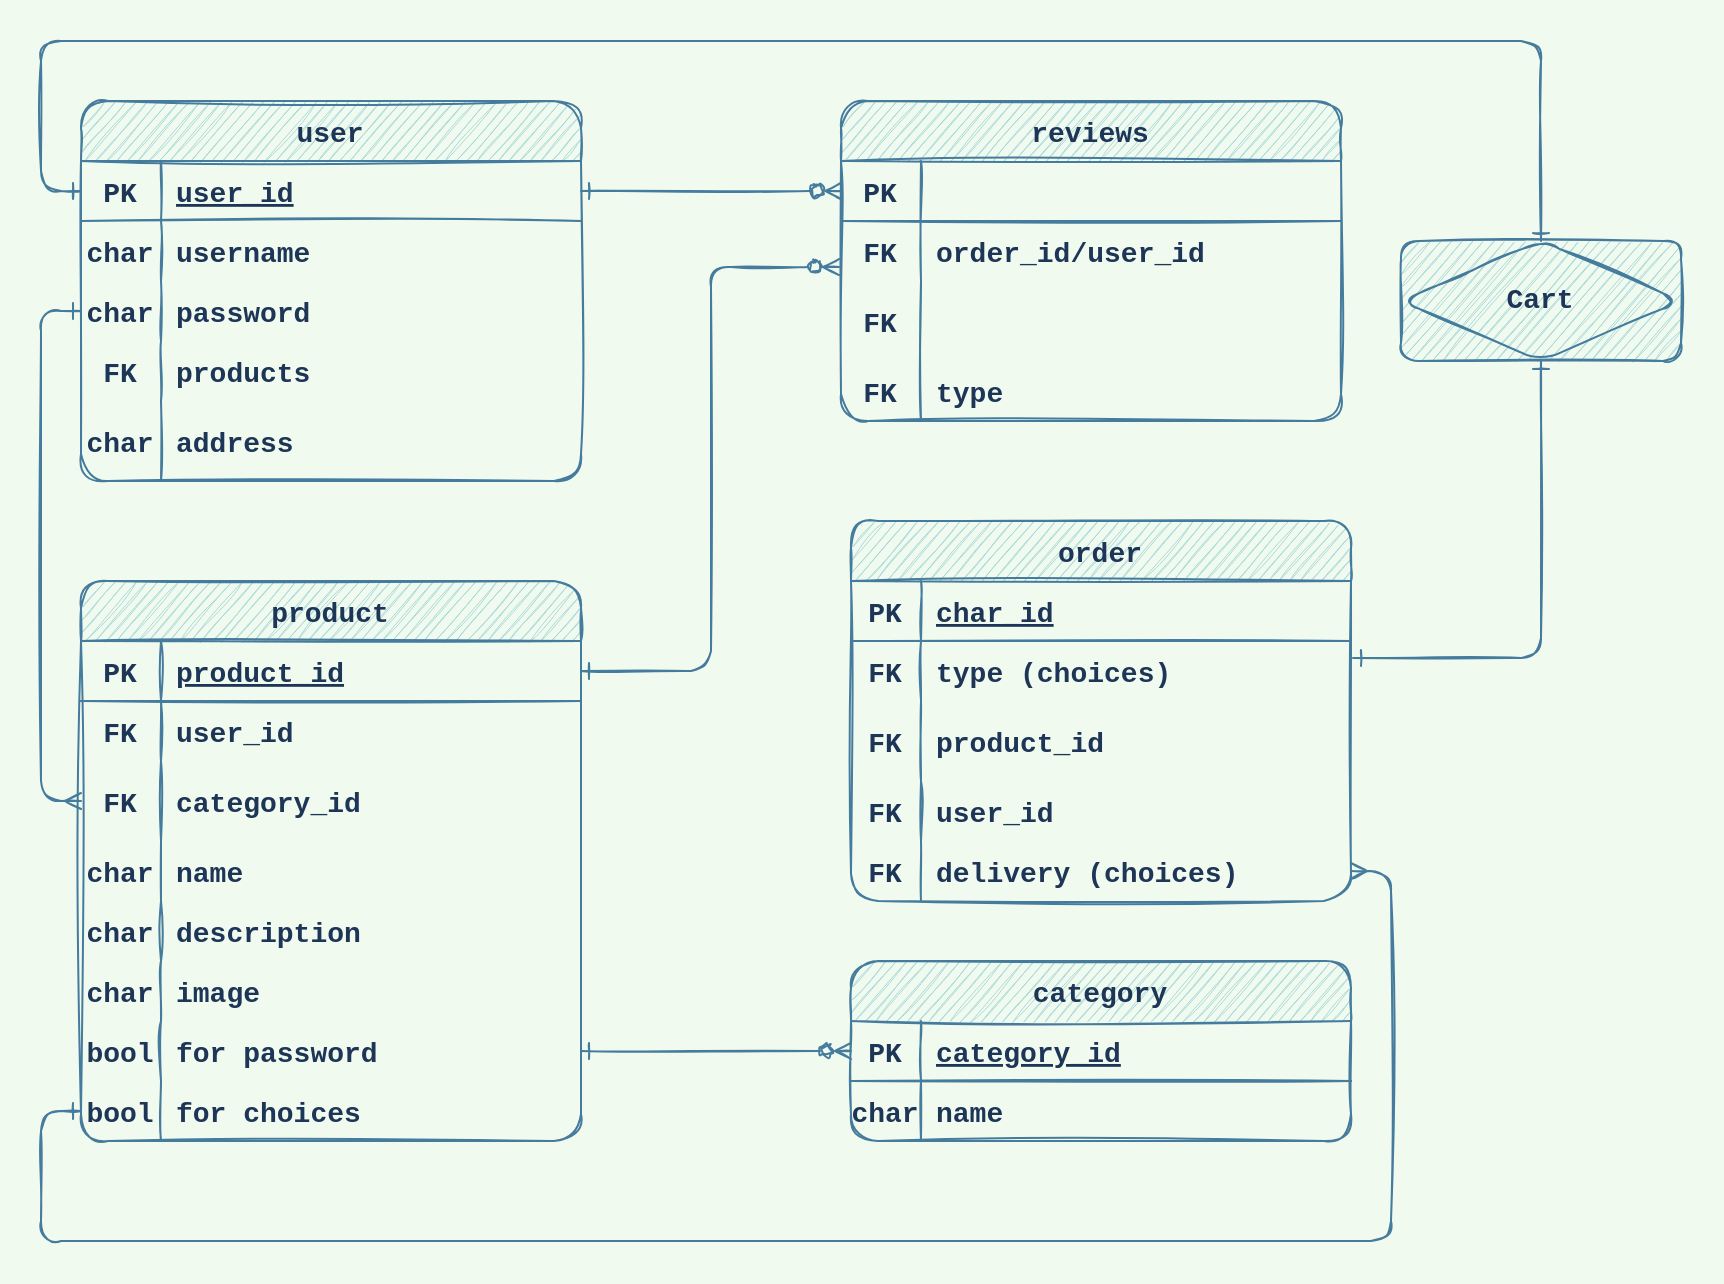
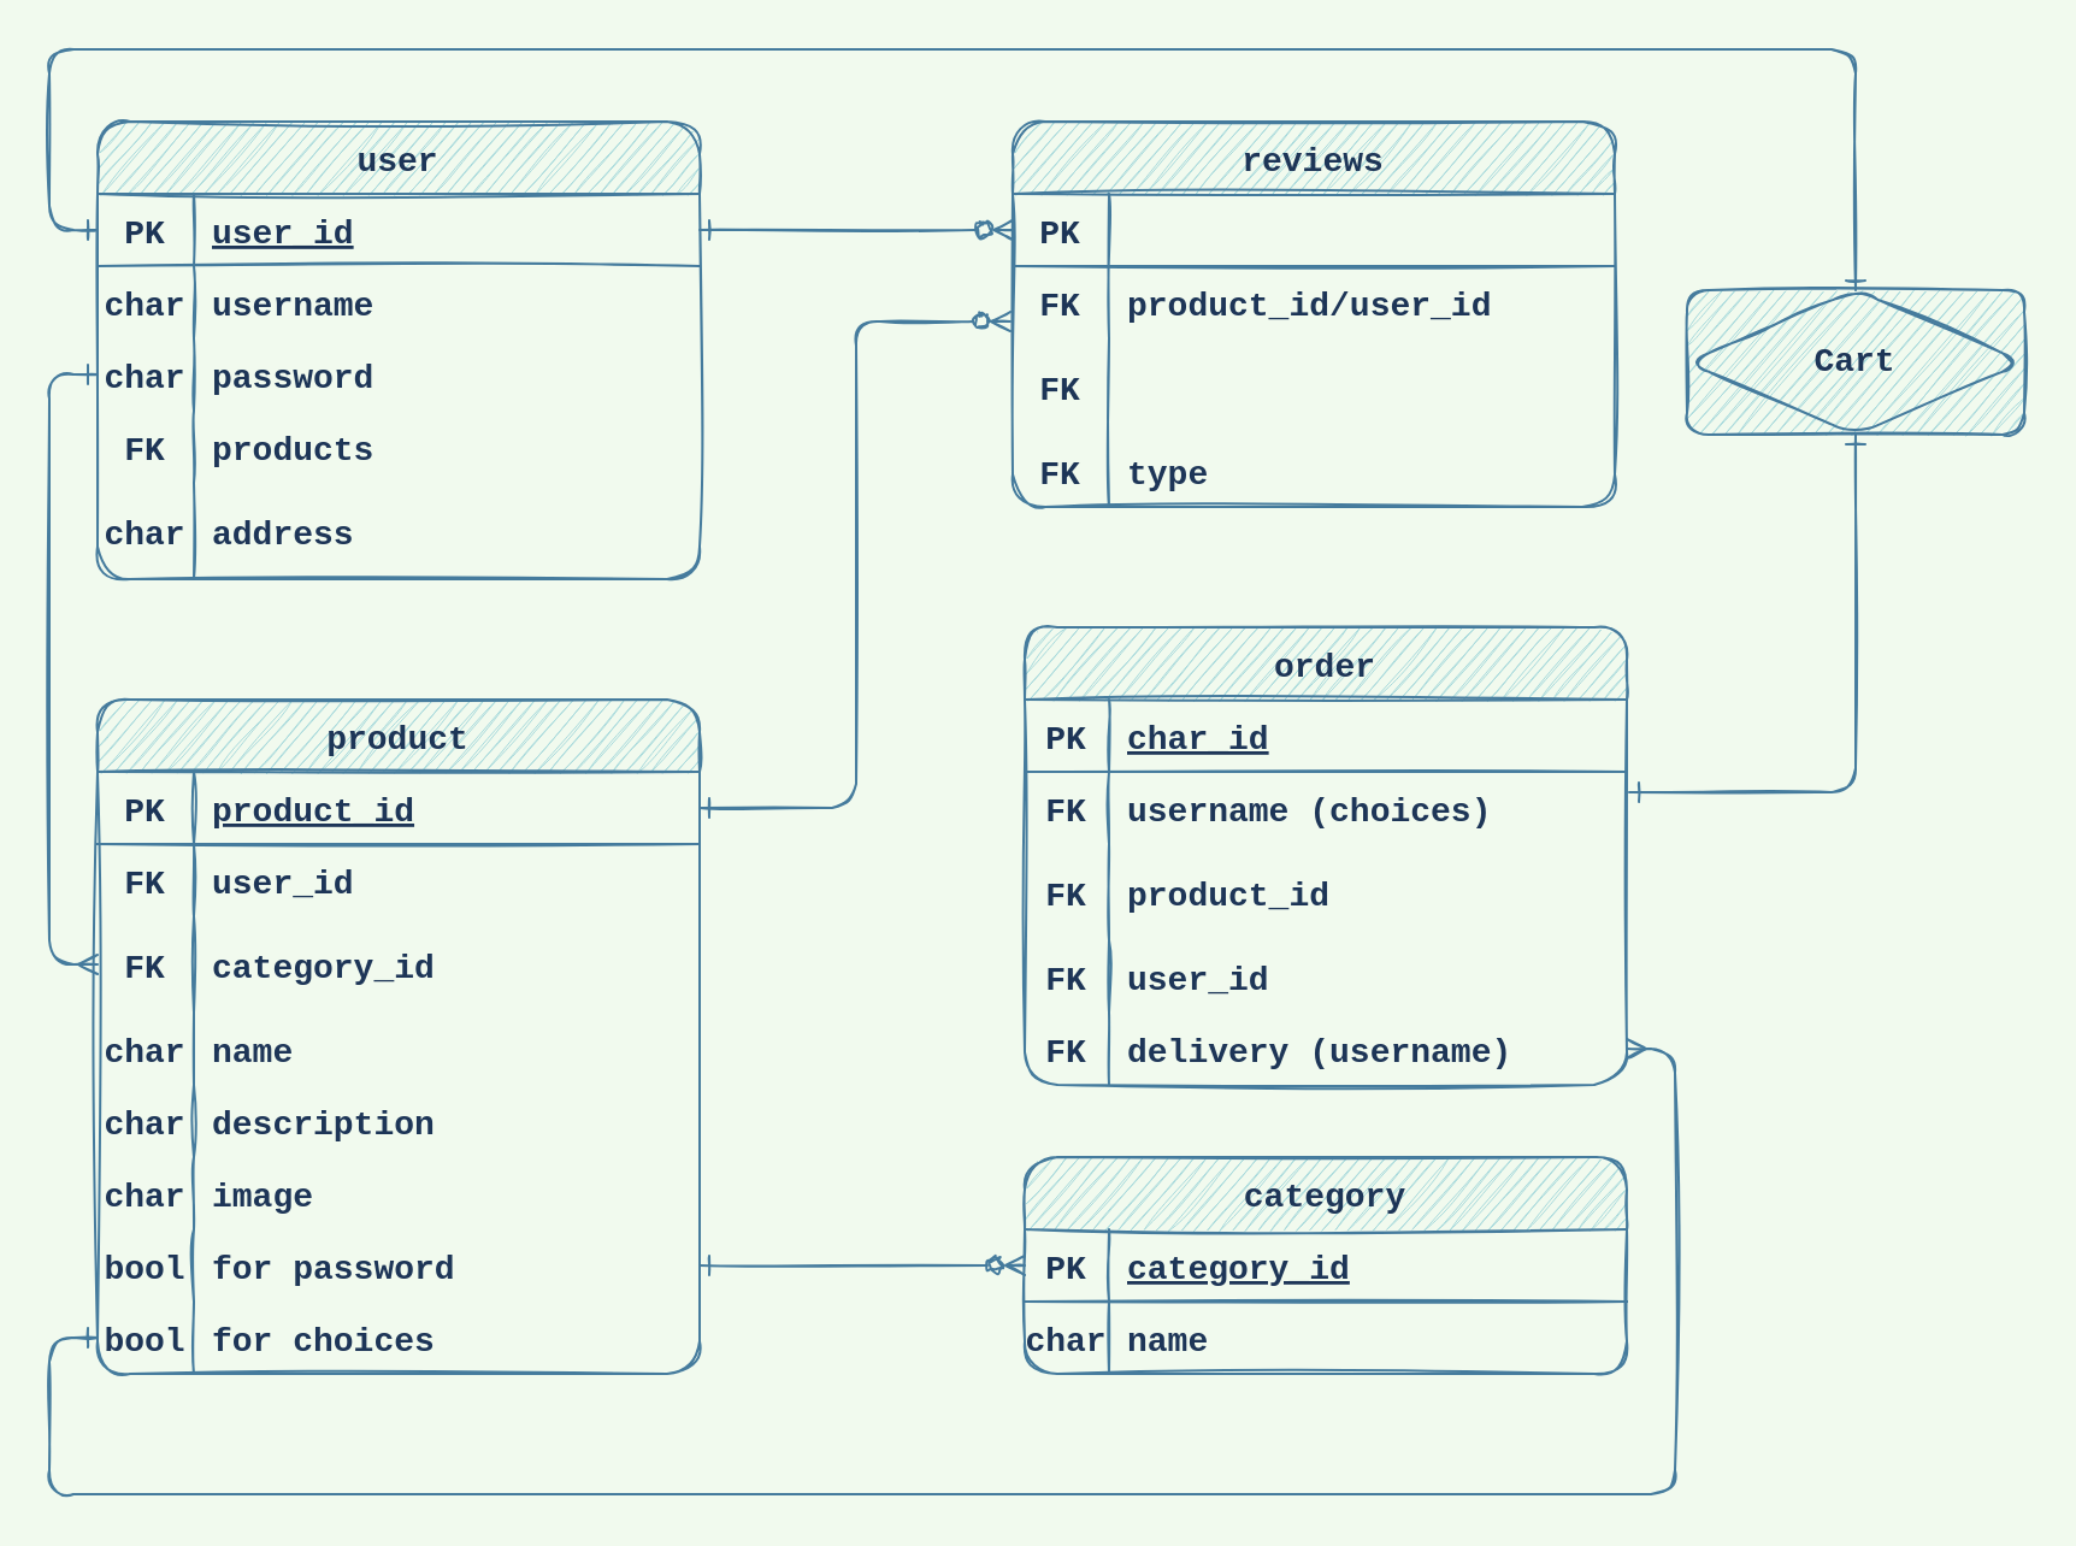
- <mxCell id="7" value="order_id/user_id" style="shape=partialRectangle;overflow=hidden;connectable=0;fillColor=none;top=0;left=0;bottom=0;right=0;align=left;spacingLeft=6;strokeColor=#457B9D;fontColor=#1D3557;sketch=1;rounded=1;fontFamily=Courier New;fontStyle=1;fontSize=14;" parent="5" vertex="1"><mxGeometry x="40" width="210" height="30" as="geometry"><mxRectangle width="210" height="30" as="alternateBounds" /></mxGeometry></mxCell>
+ <mxCell id="7" value="product_id/user_id" style="shape=partialRectangle;overflow=hidden;connectable=0;fillColor=none;top=0;left=0;bottom=0;right=0;align=left;spacingLeft=6;strokeColor=#457B9D;fontColor=#1D3557;sketch=1;rounded=1;fontFamily=Courier New;fontStyle=1;fontSize=14;" parent="5" vertex="1"><mxGeometry x="40" width="210" height="30" as="geometry"><mxRectangle width="210" height="30" as="alternateBounds" /></mxGeometry></mxCell>
- <mxCell id="19" value="type (choices)" style="shape=partialRectangle;overflow=hidden;connectable=0;fillColor=none;top=0;left=0;bottom=0;right=0;align=left;spacingLeft=6;strokeColor=#457B9D;fontColor=#1D3557;sketch=1;rounded=1;fontFamily=Courier New;fontStyle=1;fontSize=14;" parent="17" vertex="1"><mxGeometry x="35" width="215" height="30" as="geometry"><mxRectangle width="215" height="30" as="alternateBounds" /></mxGeometry></mxCell>
+ <mxCell id="19" value="username (choices)" style="shape=partialRectangle;overflow=hidden;connectable=0;fillColor=none;top=0;left=0;bottom=0;right=0;align=left;spacingLeft=6;strokeColor=#457B9D;fontColor=#1D3557;sketch=1;rounded=1;fontFamily=Courier New;fontStyle=1;fontSize=14;" parent="17" vertex="1"><mxGeometry x="35" width="215" height="30" as="geometry"><mxRectangle width="215" height="30" as="alternateBounds" /></mxGeometry></mxCell>
- <mxCell id="28" value="delivery (choices)" style="shape=partialRectangle;connectable=0;fillColor=none;top=0;left=0;bottom=0;right=0;align=left;spacingLeft=6;overflow=hidden;strokeColor=#457B9D;fontColor=#1D3557;sketch=1;rounded=1;fontFamily=Courier New;fontStyle=1;fontSize=14;" vertex="1" parent="26"><mxGeometry x="35" width="215" height="30" as="geometry"><mxRectangle width="215" height="30" as="alternateBounds" /></mxGeometry></mxCell>
+ <mxCell id="28" value="delivery (username)" style="shape=partialRectangle;connectable=0;fillColor=none;top=0;left=0;bottom=0;right=0;align=left;spacingLeft=6;overflow=hidden;strokeColor=#457B9D;fontColor=#1D3557;sketch=1;rounded=1;fontFamily=Courier New;fontStyle=1;fontSize=14;" vertex="1" parent="26"><mxGeometry x="35" width="215" height="30" as="geometry"><mxRectangle width="215" height="30" as="alternateBounds" /></mxGeometry></mxCell>
